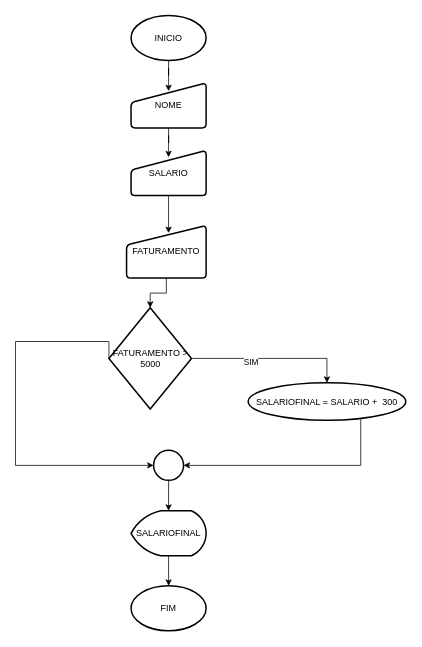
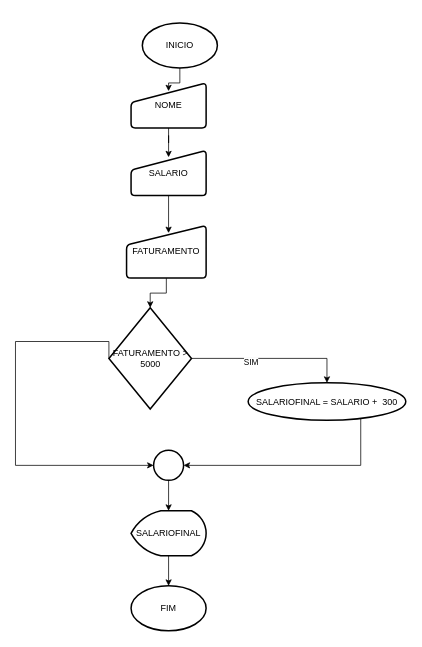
- <mxCell id="2" value="INICIO" style="strokeWidth=2;html=1;shape=mxgraph.flowchart.start_1;whiteSpace=wrap;" vertex="1" parent="1"><mxGeometry x="174" y="20" width="100" height="60" as="geometry" /></mxCell>
+ <mxCell id="2" value="INICIO" style="strokeWidth=2;html=1;shape=mxgraph.flowchart.start_1;whiteSpace=wrap;" vertex="1" parent="1"><mxGeometry x="189" y="30" width="100" height="60" as="geometry" /></mxCell>
